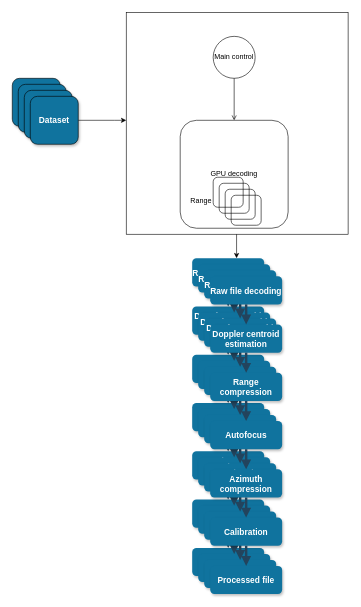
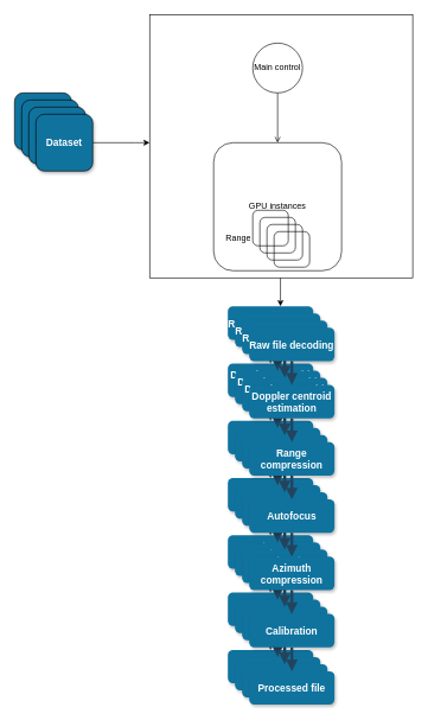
- <mxCell id="8" value="GPU decoding" style="whiteSpace=wrap;html=1;aspect=fixed;fontFamily=Helvetica;fontSize=12;fontColor=default;strokeColor=default;fillColor=none;gradientColor=none;rounded=1;" vertex="1" parent="1"><mxGeometry x="300" y="200" width="180" height="180" as="geometry" /></mxCell>
+ <mxCell id="8" value="GPU instances" style="whiteSpace=wrap;html=1;aspect=fixed;fontFamily=Helvetica;fontSize=12;fontColor=default;strokeColor=default;fillColor=none;gradientColor=none;rounded=1;" vertex="1" parent="1"><mxGeometry x="300" y="200" width="180" height="180" as="geometry" /></mxCell>
